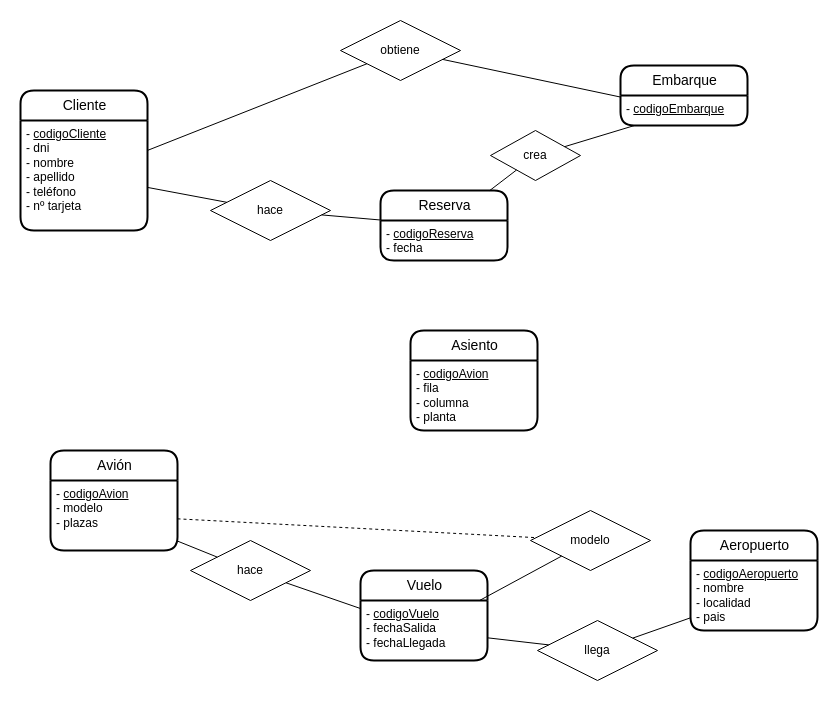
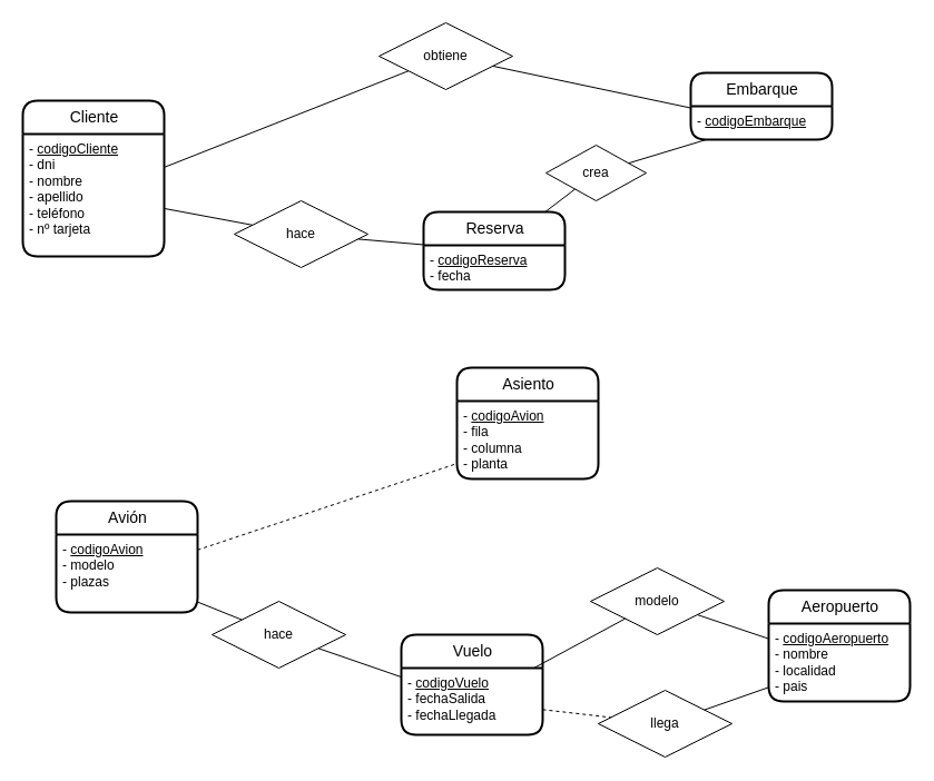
- <mxCell id="34" value="" style="endArrow=none;html=1;rounded=0;dashed=1;" edge="1" parent="1" source="15" target="25"><mxGeometry relative="1" as="geometry"><mxPoint x="187" y="532.018" as="sourcePoint" /><mxPoint x="581.169" y="575.584" as="targetPoint" /></mxGeometry></mxCell>
+ <mxCell id="34" value="" style="endArrow=none;html=1;rounded=0;dashed=1;" edge="1" parent="1" source="15" target="11"><mxGeometry relative="1" as="geometry"><mxPoint x="187" y="532.018" as="sourcePoint" /><mxPoint x="581.169" y="575.584" as="targetPoint" /></mxGeometry></mxCell>
+ <mxCell id="28" value="" style="endArrow=none;html=1;rounded=0;" edge="1" parent="1" source="25" target="13"><mxGeometry relative="1" as="geometry"><mxPoint x="489" y="610" as="sourcePoint" /><mxPoint x="571.169" y="565.584" as="targetPoint" /></mxGeometry></mxCell>
- <mxCell id="30" value="" style="endArrow=none;html=1;rounded=0;" edge="1" parent="1" source="9" target="26"><mxGeometry relative="1" as="geometry"><mxPoint x="642.235" y="647.617" as="sourcePoint" /><mxPoint x="700" y="627.316" as="targetPoint" /></mxGeometry></mxCell>
+ <mxCell id="30" value="" style="endArrow=none;html=1;rounded=0;dashed=1;" edge="1" parent="1" source="9" target="26"><mxGeometry relative="1" as="geometry"><mxPoint x="642.235" y="647.617" as="sourcePoint" /><mxPoint x="700" y="627.316" as="targetPoint" /></mxGeometry></mxCell>
